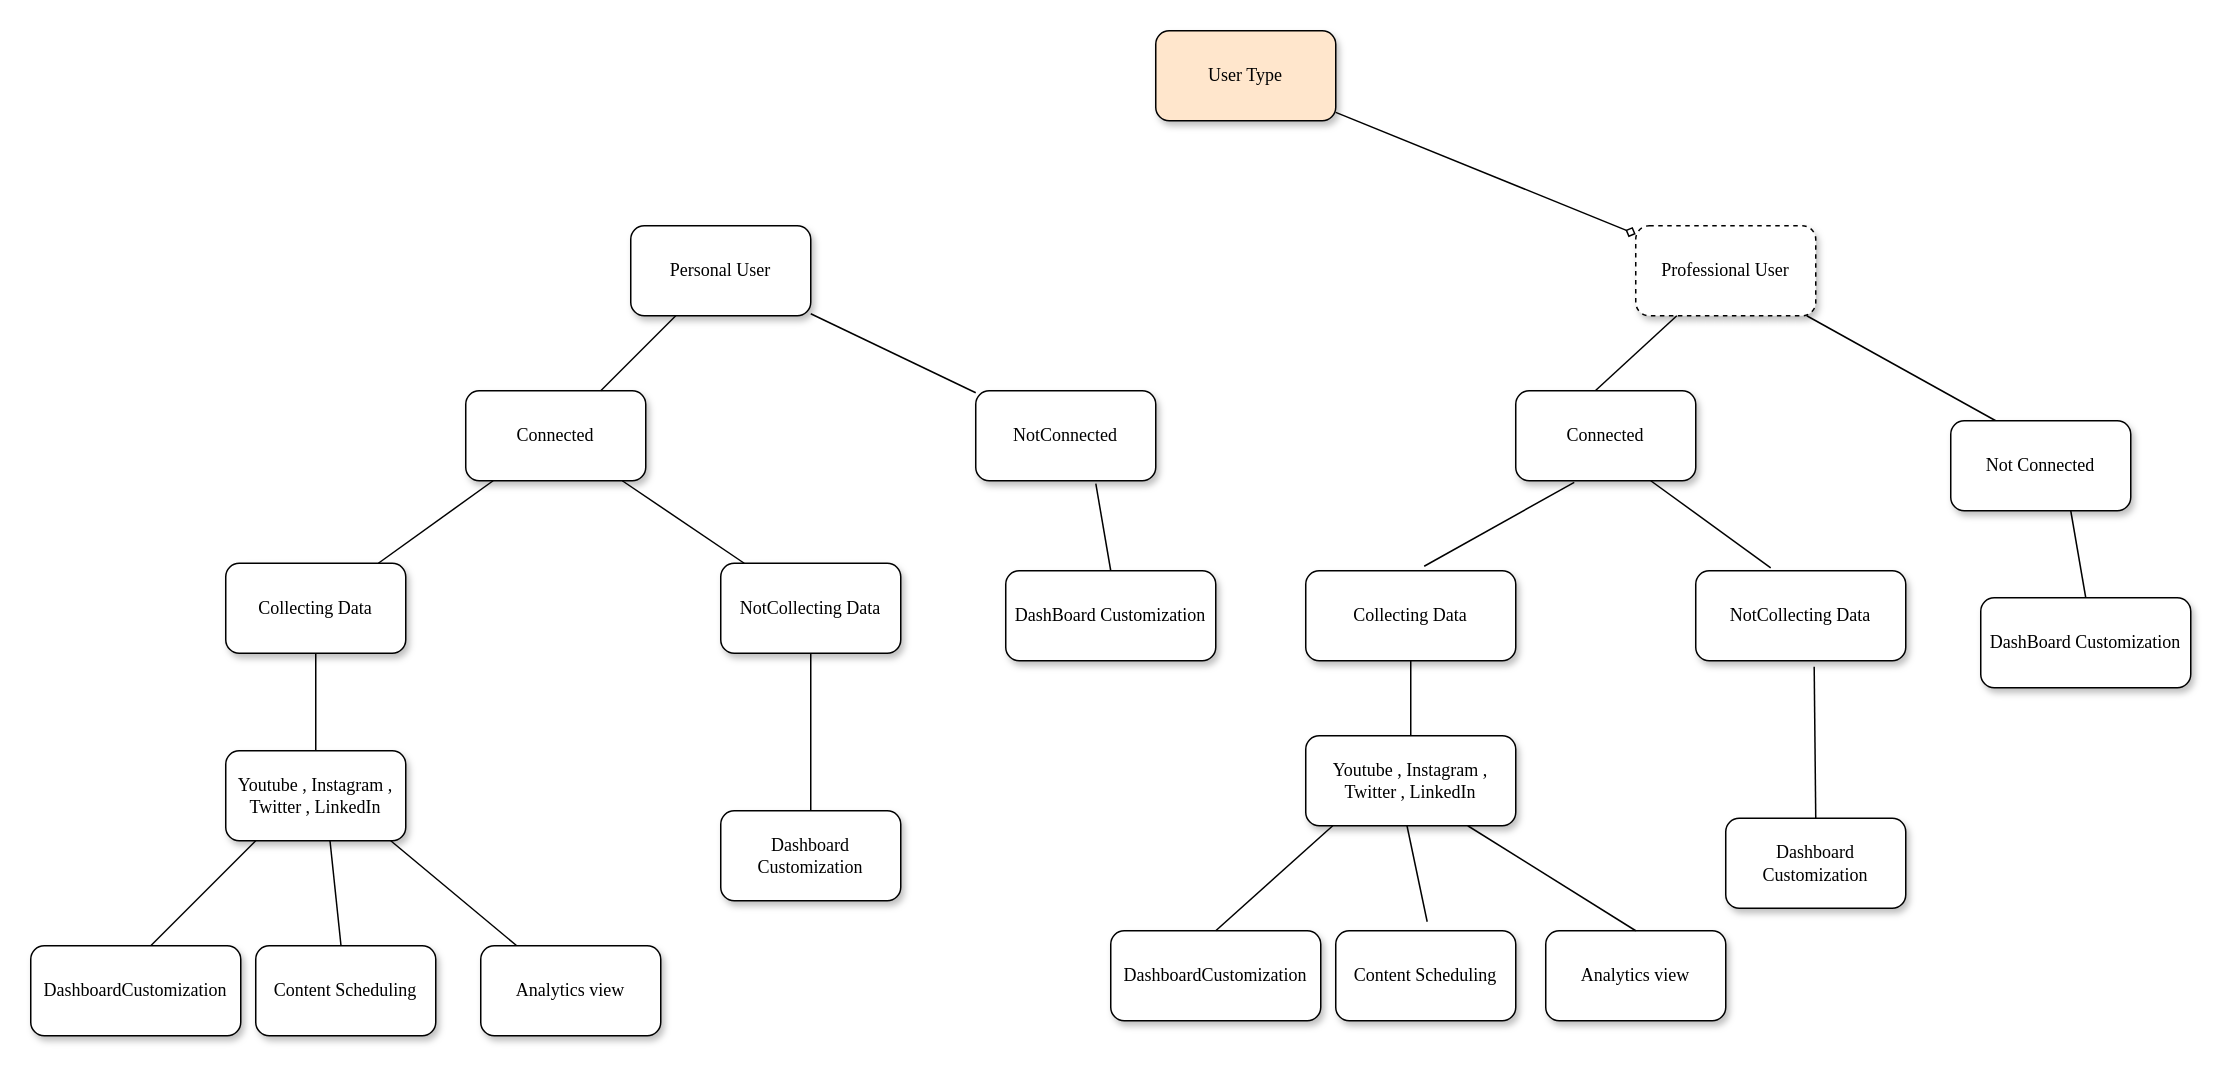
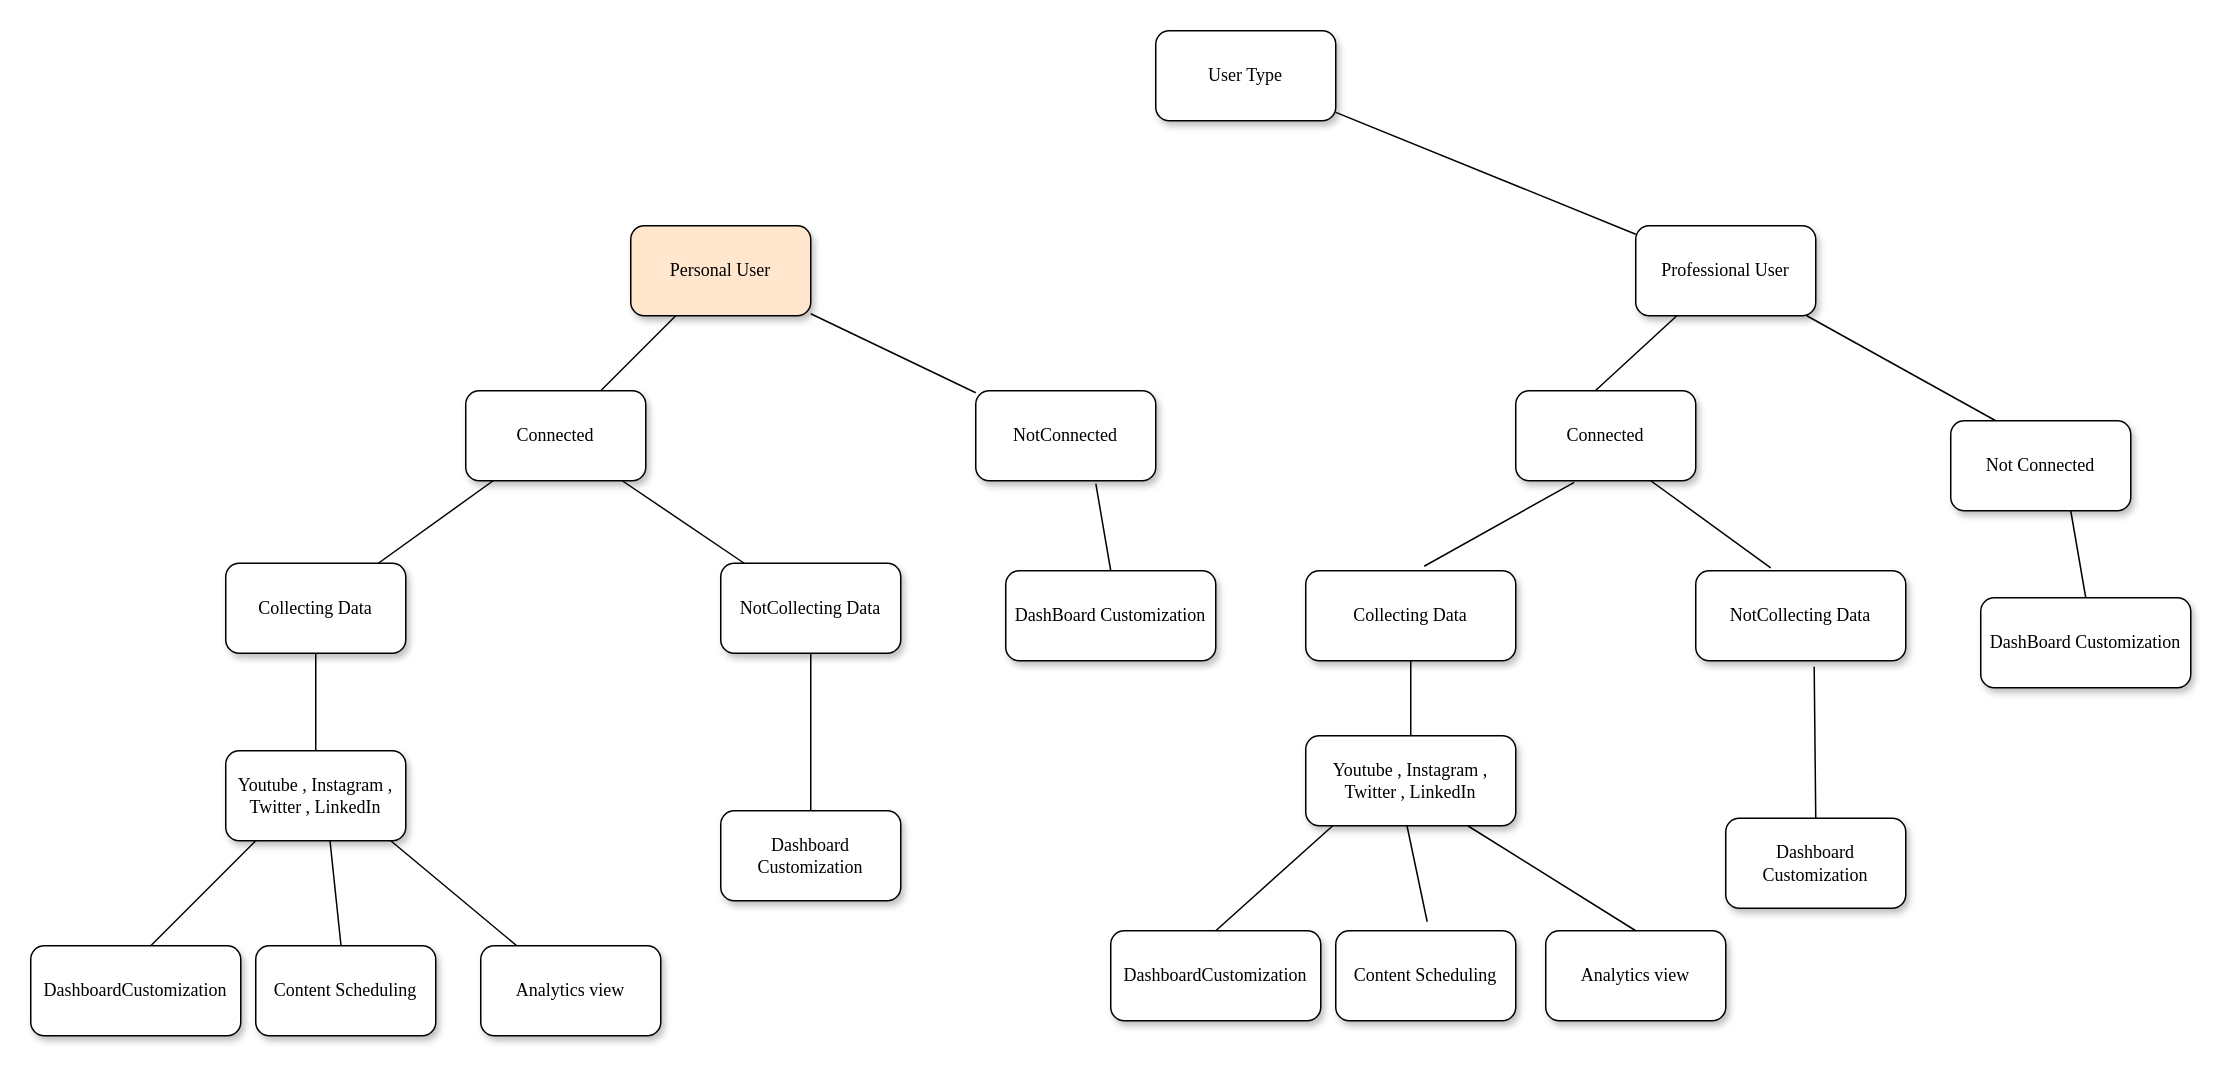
- <mxCell id="2" value="User Type" style="whiteSpace=wrap;html=1;rounded=1;shadow=1;labelBackgroundColor=none;strokeWidth=1;fontFamily=Verdana;fontSize=12;align=center;fillColor=#ffe6cc;" parent="1" vertex="1"><mxGeometry x="770" y="20" width="120" height="60" as="geometry" /></mxCell>
+ <mxCell id="2" value="User Type" style="whiteSpace=wrap;html=1;rounded=1;shadow=1;labelBackgroundColor=none;strokeWidth=1;fontFamily=Verdana;fontSize=12;align=center;" parent="1" vertex="1"><mxGeometry x="770" y="20" width="120" height="60" as="geometry" /></mxCell>
- <mxCell id="5" value="" style="rounded=0;html=1;labelBackgroundColor=none;startArrow=none;startFill=0;startSize=5;endArrow=diamond;endFill=0;endSize=5;jettySize=auto;orthogonalLoop=1;strokeWidth=1;fontFamily=Verdana;fontSize=12;" parent="1" source="2" target="4" edge="1"><mxGeometry x="-0.3" y="13" relative="1" as="geometry"><mxPoint as="offset" /></mxGeometry></mxCell>
+ <mxCell id="5" value="" style="rounded=0;html=1;labelBackgroundColor=none;startArrow=none;startFill=0;startSize=5;endArrow=none;endFill=0;endSize=5;jettySize=auto;orthogonalLoop=1;strokeWidth=1;fontFamily=Verdana;fontSize=12" parent="1" source="2" target="4" edge="1"><mxGeometry x="-0.3" y="13" relative="1" as="geometry"><mxPoint as="offset" /></mxGeometry></mxCell>
- <mxCell id="3" value="Personal User" style="whiteSpace=wrap;html=1;rounded=1;shadow=1;labelBackgroundColor=none;strokeWidth=1;fontFamily=Verdana;fontSize=12;align=center;" parent="1" vertex="1"><mxGeometry x="420" y="150" width="120" height="60" as="geometry" /></mxCell>
+ <mxCell id="3" value="Personal User" style="whiteSpace=wrap;html=1;rounded=1;shadow=1;labelBackgroundColor=none;strokeWidth=1;fontFamily=Verdana;fontSize=12;align=center;fillColor=#ffe6cc;" parent="1" vertex="1"><mxGeometry x="420" y="150" width="120" height="60" as="geometry" /></mxCell>
- <mxCell id="4" value="Professional User" style="whiteSpace=wrap;html=1;rounded=1;shadow=1;labelBackgroundColor=none;strokeWidth=1;fontFamily=Verdana;fontSize=12;align=center;dashed=1;" parent="1" vertex="1"><mxGeometry x="1090" y="150" width="120" height="60" as="geometry" /></mxCell>
+ <mxCell id="4" value="Professional User" style="whiteSpace=wrap;html=1;rounded=1;shadow=1;labelBackgroundColor=none;strokeWidth=1;fontFamily=Verdana;fontSize=12;align=center;" parent="1" vertex="1"><mxGeometry x="1090" y="150" width="120" height="60" as="geometry" /></mxCell>
